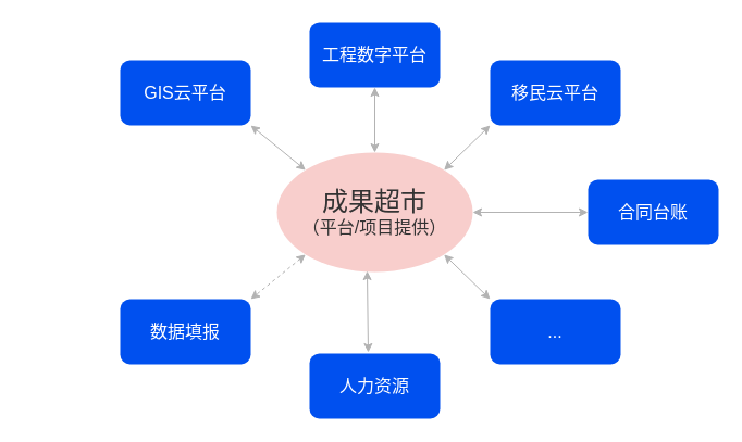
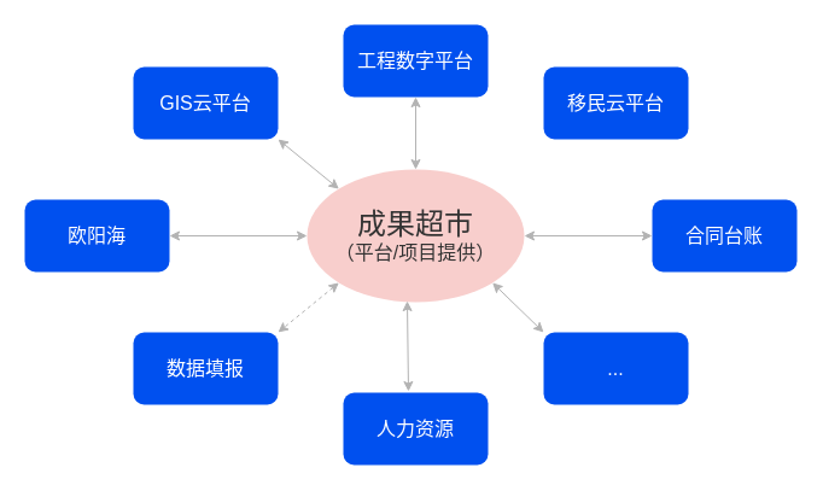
- <mxCell id="12" value="" style="endArrow=classic;startArrow=classic;html=1;rounded=0;entryX=0;entryY=1;entryDx=0;entryDy=0;exitX=1;exitY=0;exitDx=0;exitDy=0;fillColor=#1ba1e2;strokeColor=#B3B3B3;" parent="1" source="10" target="4" edge="1"><mxGeometry width="50" height="50" relative="1" as="geometry"><mxPoint x="354" y="150" as="sourcePoint" /><mxPoint x="354" y="65" as="targetPoint" /></mxGeometry></mxCell>
+ <mxCell id="5" value="欧阳海" style="rounded=1;whiteSpace=wrap;html=1;fontSize=16;fillColor=#0050ef;strokeColor=none;fontColor=#ffffff;" parent="1" vertex="1"><mxGeometry x="20" y="165" width="120" height="60" as="geometry" /></mxCell>
+ <mxCell id="16" value="" style="endArrow=classic;startArrow=classic;html=1;rounded=0;exitX=0;exitY=0.5;exitDx=0;exitDy=0;entryX=1;entryY=0.5;entryDx=0;entryDy=0;fillColor=#1ba1e2;strokeColor=#B3B3B3;" parent="1" source="10" target="5" edge="1"><mxGeometry width="50" height="50" relative="1" as="geometry"><mxPoint x="290" y="166" as="sourcePoint" /><mxPoint x="240" y="125" as="targetPoint" /></mxGeometry></mxCell>
